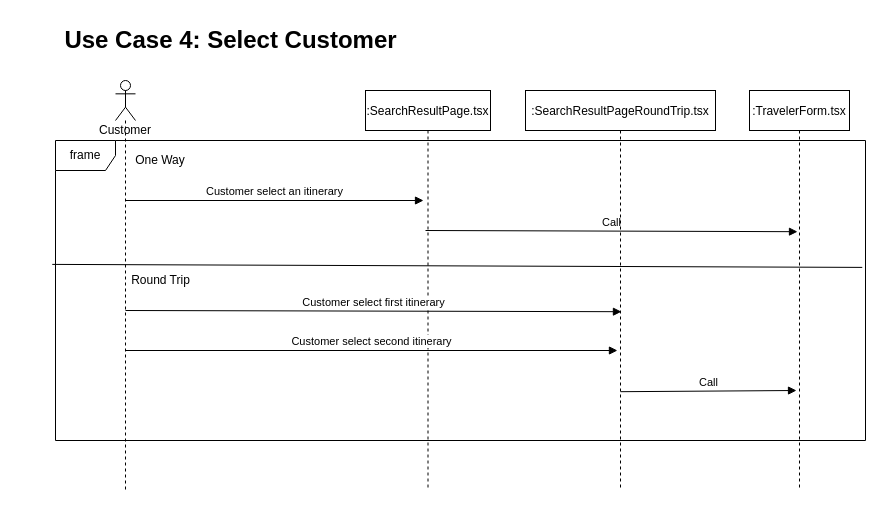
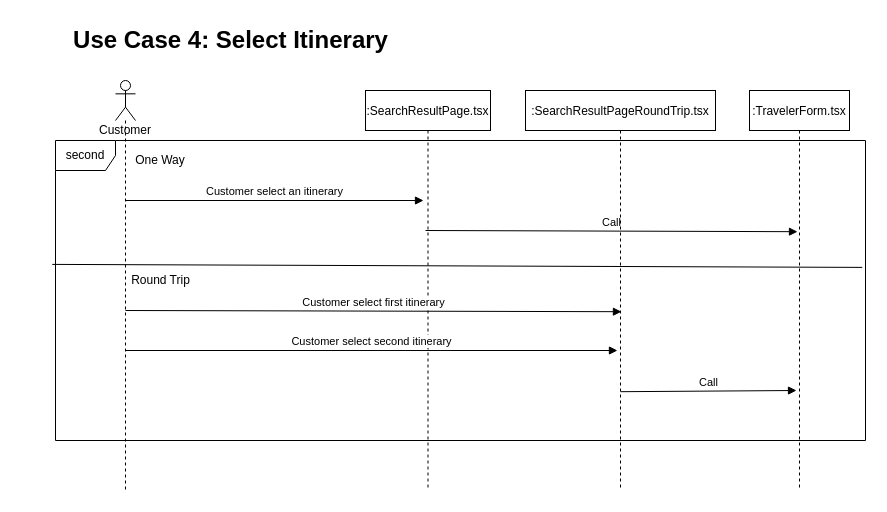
- <mxCell id="9" value="Use Case 4: Select Customer" style="text;strokeColor=none;fillColor=none;html=1;fontSize=24;fontStyle=1;verticalAlign=middle;align=center;" vertex="1" parent="1"><mxGeometry x="20" y="20" width="420" height="40" as="geometry" /></mxCell>
+ <mxCell id="9" value="Use Case 4: Select Itinerary" style="text;strokeColor=none;fillColor=none;html=1;fontSize=24;fontStyle=1;verticalAlign=middle;align=center;" vertex="1" parent="1"><mxGeometry x="20" y="20" width="420" height="40" as="geometry" /></mxCell>
- <mxCell id="13" value="frame" style="shape=umlFrame;whiteSpace=wrap;html=1;" vertex="1" parent="1"><mxGeometry x="55" y="140" width="810" height="300" as="geometry" /></mxCell>
+ <mxCell id="13" value="second" style="shape=umlFrame;whiteSpace=wrap;html=1;" vertex="1" parent="1"><mxGeometry x="55" y="140" width="810" height="300" as="geometry" /></mxCell>
